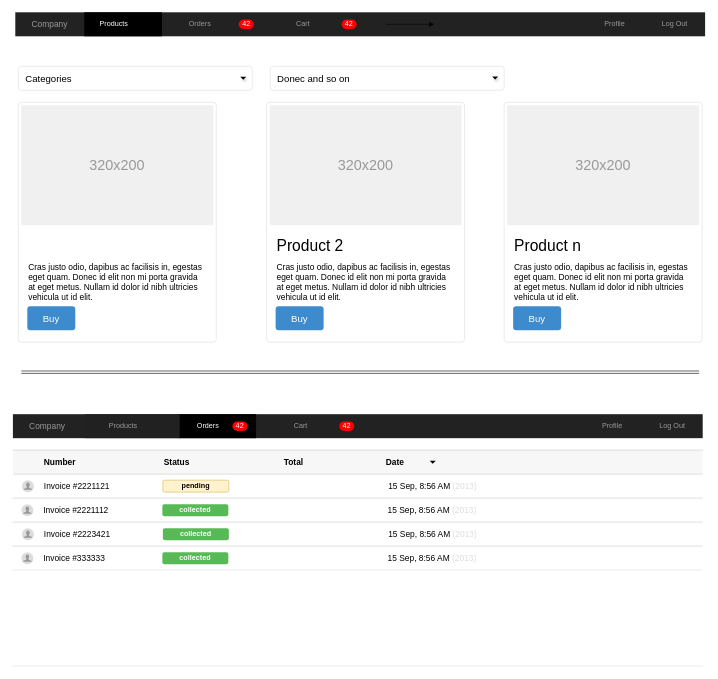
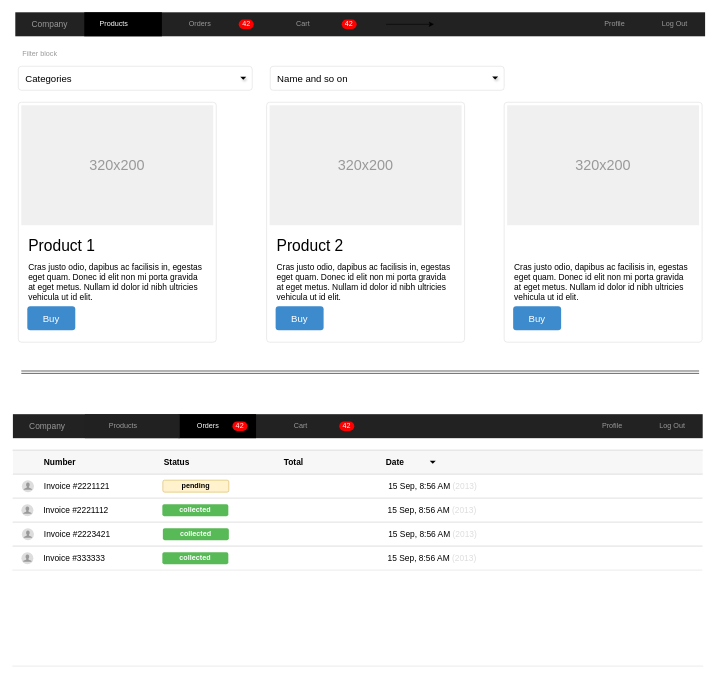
+ <mxCell id="17" value="Filter block" style="html=1;shadow=0;dashed=0;shape=mxgraph.bootstrap.rect;strokeColor=none;fillColor=none;fontColor=#999999;align=left;spacingLeft=5;whiteSpace=wrap;rounded=0;" parent="1" vertex="1"><mxGeometry x="30" y="80" width="200" height="20" as="geometry" /></mxCell>
- <mxCell id="20" value="Donec and so on" style="html=1;shadow=0;dashed=0;shape=mxgraph.bootstrap.rrect;rSize=5;strokeColor=#dddddd;align=left;spacingLeft=10;fontSize=16;whiteSpace=wrap;rounded=0;" parent="1" vertex="1"><mxGeometry x="450" y="110" width="390" height="40" as="geometry" /></mxCell>
+ <mxCell id="20" value="Name and so on" style="html=1;shadow=0;dashed=0;shape=mxgraph.bootstrap.rrect;rSize=5;strokeColor=#dddddd;align=left;spacingLeft=10;fontSize=16;whiteSpace=wrap;rounded=0;" parent="1" vertex="1"><mxGeometry x="450" y="110" width="390" height="40" as="geometry" /></mxCell>
+ <mxCell id="14" value="Product 1" style="html=1;shadow=0;dashed=0;shape=mxgraph.bootstrap.anchor;fontSize=26;align=left;whiteSpace=wrap;" parent="12" vertex="1"><mxGeometry x="15" y="220" width="300" height="40" as="geometry" /></mxCell>
- <mxCell id="29" value="Product n" style="html=1;shadow=0;dashed=0;shape=mxgraph.bootstrap.anchor;fontSize=26;align=left;whiteSpace=wrap;" vertex="1" parent="27"><mxGeometry x="15" y="220" width="300" height="40" as="geometry" /></mxCell>
